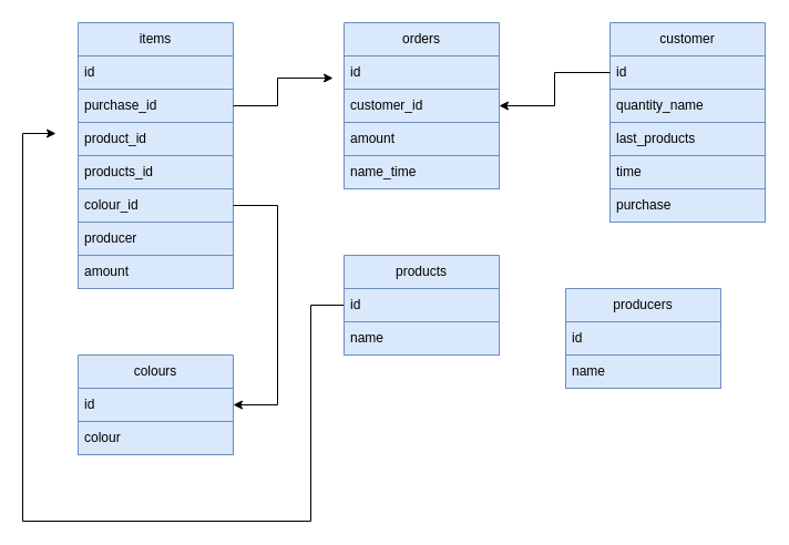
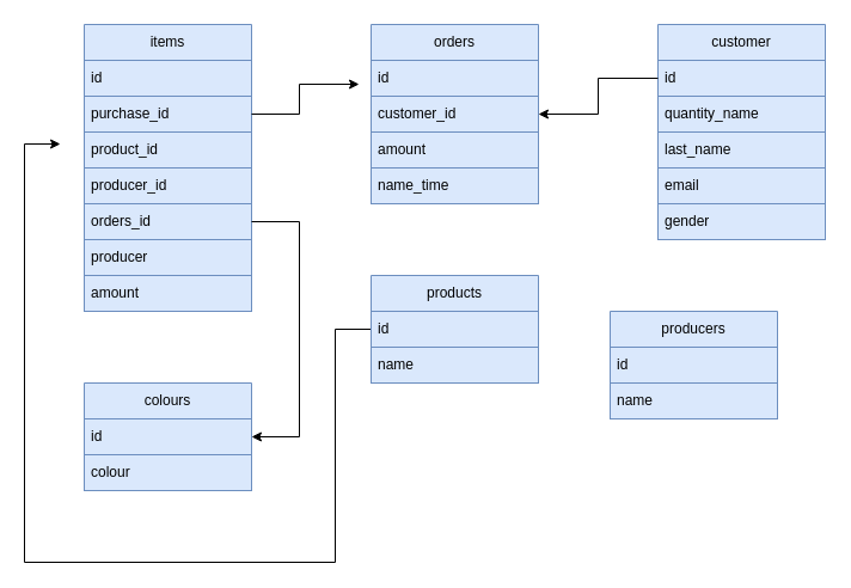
- <mxCell id="18" value="last_products" style="text;strokeColor=#6c8ebf;fillColor=#dae8fc;align=left;verticalAlign=middle;spacingLeft=4;spacingRight=4;overflow=hidden;points=[[0,0.5],[1,0.5]];portConstraint=eastwest;rotatable=0;whiteSpace=wrap;html=1;" vertex="1" parent="15"><mxGeometry y="90" width="140" height="30" as="geometry" /></mxCell>
+ <mxCell id="18" value="last_name" style="text;strokeColor=#6c8ebf;fillColor=#dae8fc;align=left;verticalAlign=middle;spacingLeft=4;spacingRight=4;overflow=hidden;points=[[0,0.5],[1,0.5]];portConstraint=eastwest;rotatable=0;whiteSpace=wrap;html=1;" vertex="1" parent="15"><mxGeometry y="90" width="140" height="30" as="geometry" /></mxCell>
- <mxCell id="11" value="products_id" style="text;strokeColor=#6c8ebf;fillColor=#dae8fc;align=left;verticalAlign=middle;spacingLeft=4;spacingRight=4;overflow=hidden;points=[[0,0.5],[1,0.5]];portConstraint=eastwest;rotatable=0;whiteSpace=wrap;html=1;" vertex="1" parent="7"><mxGeometry y="120" width="140" height="30" as="geometry" /></mxCell>
+ <mxCell id="11" value="producer_id" style="text;strokeColor=#6c8ebf;fillColor=#dae8fc;align=left;verticalAlign=middle;spacingLeft=4;spacingRight=4;overflow=hidden;points=[[0,0.5],[1,0.5]];portConstraint=eastwest;rotatable=0;whiteSpace=wrap;html=1;" vertex="1" parent="7"><mxGeometry y="120" width="140" height="30" as="geometry" /></mxCell>
- <mxCell id="19" value="time" style="text;strokeColor=#6c8ebf;fillColor=#dae8fc;align=left;verticalAlign=middle;spacingLeft=4;spacingRight=4;overflow=hidden;points=[[0,0.5],[1,0.5]];portConstraint=eastwest;rotatable=0;whiteSpace=wrap;html=1;" vertex="1" parent="15"><mxGeometry y="120" width="140" height="30" as="geometry" /></mxCell>
+ <mxCell id="19" value="email" style="text;strokeColor=#6c8ebf;fillColor=#dae8fc;align=left;verticalAlign=middle;spacingLeft=4;spacingRight=4;overflow=hidden;points=[[0,0.5],[1,0.5]];portConstraint=eastwest;rotatable=0;whiteSpace=wrap;html=1;" vertex="1" parent="15"><mxGeometry y="120" width="140" height="30" as="geometry" /></mxCell>
- <mxCell id="12" value="colour_id" style="text;strokeColor=#6c8ebf;fillColor=#dae8fc;align=left;verticalAlign=middle;spacingLeft=4;spacingRight=4;overflow=hidden;points=[[0,0.5],[1,0.5]];portConstraint=eastwest;rotatable=0;whiteSpace=wrap;html=1;" vertex="1" parent="7"><mxGeometry y="150" width="140" height="30" as="geometry" /></mxCell>
+ <mxCell id="12" value="orders_id" style="text;strokeColor=#6c8ebf;fillColor=#dae8fc;align=left;verticalAlign=middle;spacingLeft=4;spacingRight=4;overflow=hidden;points=[[0,0.5],[1,0.5]];portConstraint=eastwest;rotatable=0;whiteSpace=wrap;html=1;" vertex="1" parent="7"><mxGeometry y="150" width="140" height="30" as="geometry" /></mxCell>
- <mxCell id="20" value="purchase" style="text;strokeColor=#6c8ebf;fillColor=#dae8fc;align=left;verticalAlign=middle;spacingLeft=4;spacingRight=4;overflow=hidden;points=[[0,0.5],[1,0.5]];portConstraint=eastwest;rotatable=0;whiteSpace=wrap;html=1;" vertex="1" parent="15"><mxGeometry y="150" width="140" height="30" as="geometry" /></mxCell>
+ <mxCell id="20" value="gender" style="text;strokeColor=#6c8ebf;fillColor=#dae8fc;align=left;verticalAlign=middle;spacingLeft=4;spacingRight=4;overflow=hidden;points=[[0,0.5],[1,0.5]];portConstraint=eastwest;rotatable=0;whiteSpace=wrap;html=1;" vertex="1" parent="15"><mxGeometry y="150" width="140" height="30" as="geometry" /></mxCell>
